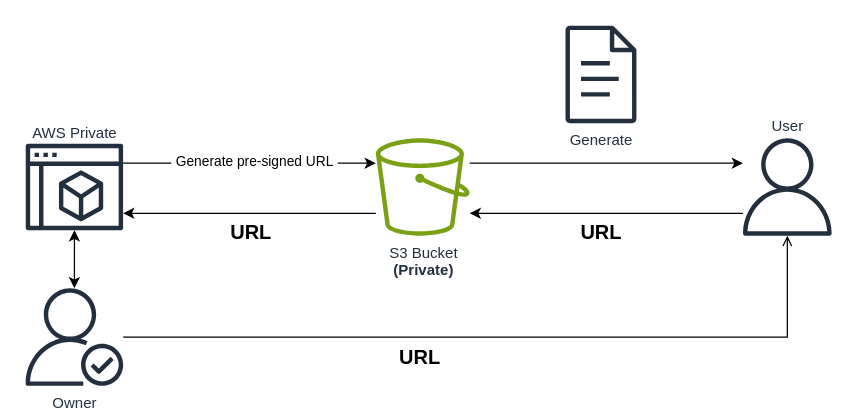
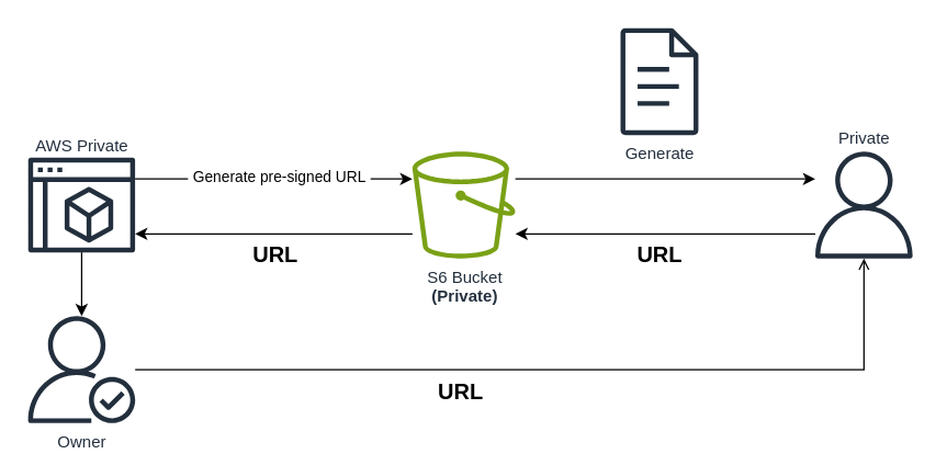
- <mxCell id="3" value="User" style="sketch=0;outlineConnect=0;fontColor=#232F3E;gradientColor=none;fillColor=#232F3D;strokeColor=none;dashed=0;verticalLabelPosition=top;verticalAlign=bottom;align=center;html=1;fontSize=12;fontStyle=0;aspect=fixed;pointerEvents=1;shape=mxgraph.aws4.user;labelPosition=center;" vertex="1" parent="1"><mxGeometry x="590" y="110" width="78" height="78" as="geometry" /></mxCell>
+ <mxCell id="3" value="Private" style="sketch=0;outlineConnect=0;fontColor=#232F3E;gradientColor=none;fillColor=#232F3D;strokeColor=none;dashed=0;verticalLabelPosition=top;verticalAlign=bottom;align=center;html=1;fontSize=12;fontStyle=0;aspect=fixed;pointerEvents=1;shape=mxgraph.aws4.user;labelPosition=center;" vertex="1" parent="1"><mxGeometry x="590" y="110" width="78" height="78" as="geometry" /></mxCell>
- <mxCell id="11" style="edgeStyle=orthogonalEdgeStyle;rounded=0;orthogonalLoop=1;jettySize=auto;html=1;startArrow=classic;startFill=1;" edge="1" parent="1" source="13" target="10"><mxGeometry relative="1" as="geometry" /></mxCell>
+ <mxCell id="11" style="edgeStyle=orthogonalEdgeStyle;rounded=0;orthogonalLoop=1;jettySize=auto;html=1;startArrow=classic;startFill=1;endArrow=none;" edge="1" parent="1" source="13" target="10"><mxGeometry relative="1" as="geometry" /></mxCell>
- <mxCell id="7" value="S3 Bucket&lt;div&gt;&lt;b&gt;(Private)&lt;/b&gt;&lt;/div&gt;" style="sketch=0;outlineConnect=0;fontColor=#232F3E;gradientColor=none;fillColor=#7AA116;strokeColor=none;dashed=0;verticalLabelPosition=bottom;verticalAlign=top;align=center;html=1;fontSize=12;fontStyle=0;aspect=fixed;pointerEvents=1;shape=mxgraph.aws4.bucket;" vertex="1" parent="1"><mxGeometry x="300" y="110" width="75" height="78" as="geometry" /></mxCell>
+ <mxCell id="7" value="S6 Bucket&lt;div&gt;&lt;b&gt;(Private)&lt;/b&gt;&lt;/div&gt;" style="sketch=0;outlineConnect=0;fontColor=#232F3E;gradientColor=none;fillColor=#7AA116;strokeColor=none;dashed=0;verticalLabelPosition=bottom;verticalAlign=top;align=center;html=1;fontSize=12;fontStyle=0;aspect=fixed;pointerEvents=1;shape=mxgraph.aws4.bucket;" vertex="1" parent="1"><mxGeometry x="300" y="110" width="75" height="78" as="geometry" /></mxCell>
